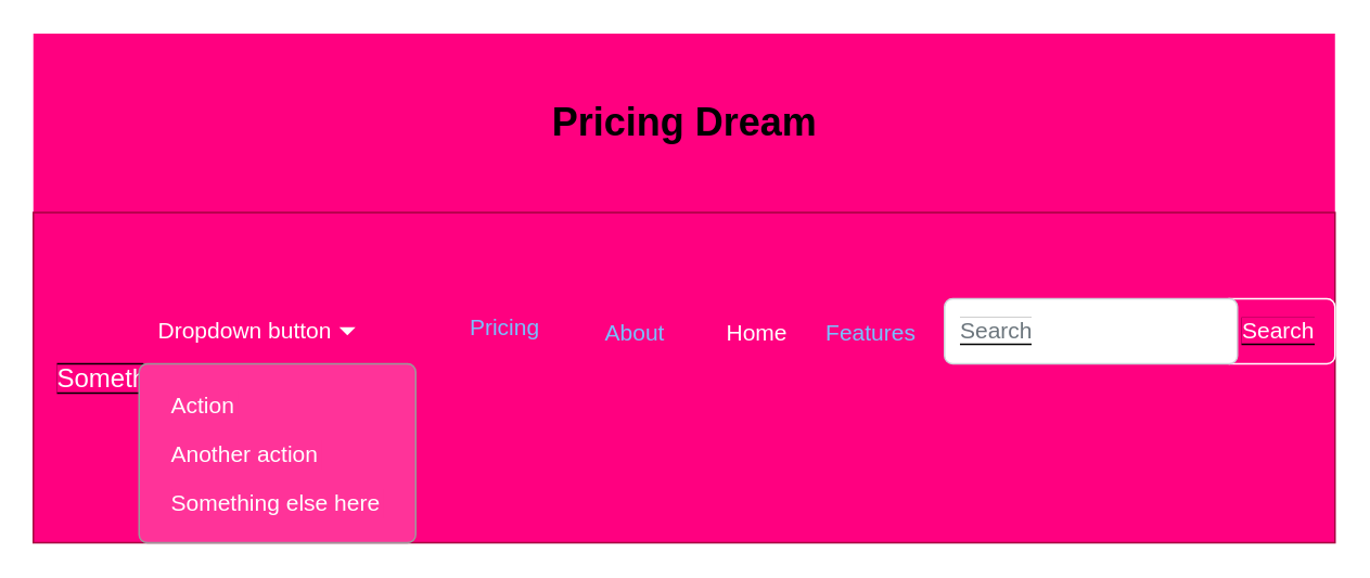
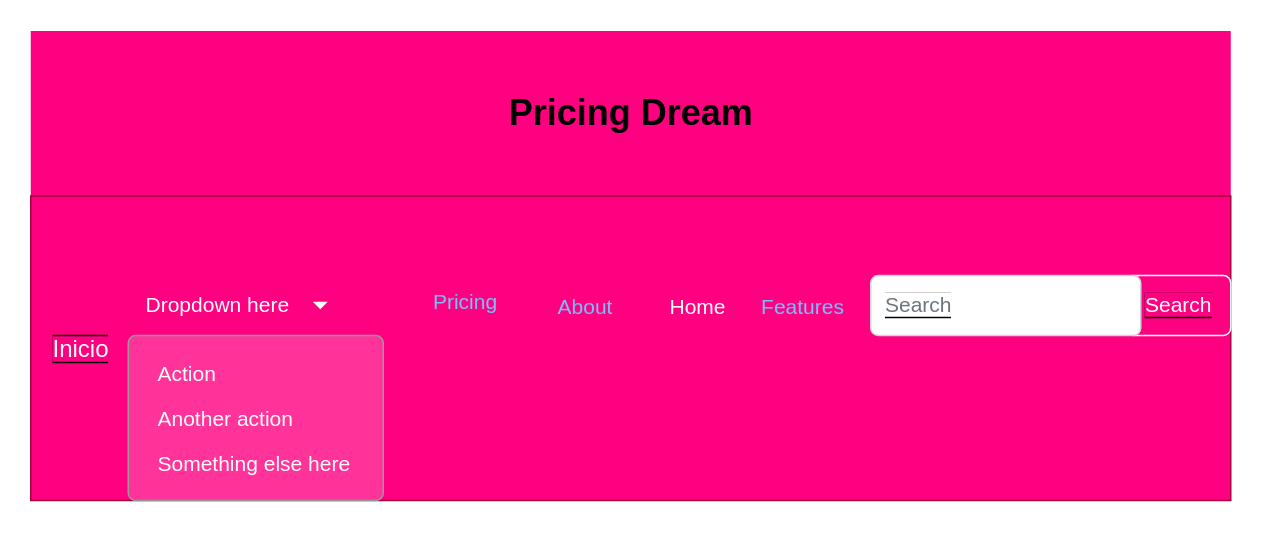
- <mxCell id="10" value="Dropdown button" style="html=1;shadow=0;dashed=0;shape=mxgraph.bootstrap.rrect;rSize=5;strokeColor=none;strokeWidth=1;fillColor=#FF0080;fontColor=#ffffff;whiteSpace=wrap;align=left;verticalAlign=middle;fontStyle=0;fontSize=14;spacingLeft=10;labelBackgroundColor=#FF0080;" vertex="1" parent="3"><mxGeometry x="65" y="53" width="140" height="40" as="geometry" /></mxCell>
+ <mxCell id="10" value="Dropdown here" style="html=1;shadow=0;dashed=0;shape=mxgraph.bootstrap.rrect;rSize=5;strokeColor=none;strokeWidth=1;fillColor=#FF0080;fontColor=#ffffff;whiteSpace=wrap;align=left;verticalAlign=middle;fontStyle=0;fontSize=14;spacingLeft=10;labelBackgroundColor=#FF0080;" vertex="1" parent="3"><mxGeometry x="65" y="53" width="140" height="40" as="geometry" /></mxCell>
- <mxCell id="3" value="&lt;font color=&quot;#FFFFFF&quot;&gt;&lt;span style=&quot;background-color: rgb(255, 0, 128);&quot;&gt;Something&lt;/span&gt;&lt;/font&gt;" style="html=1;shadow=0;dashed=0;fillColor=#FF0080;strokeColor=#A50040;fontSize=16;fontColor=#ffffff;align=left;spacing=15;labelBackgroundColor=#000000;" vertex="1" parent="1"><mxGeometry x="20" y="130" width="800" height="203" as="geometry" /></mxCell>
+ <mxCell id="3" value="&lt;font color=&quot;#FFFFFF&quot;&gt;&lt;span style=&quot;background-color: rgb(255, 0, 128);&quot;&gt;Inicio&lt;/span&gt;&lt;/font&gt;" style="html=1;shadow=0;dashed=0;fillColor=#FF0080;strokeColor=#A50040;fontSize=16;fontColor=#ffffff;align=left;spacing=15;labelBackgroundColor=#000000;" vertex="1" parent="1"><mxGeometry x="20" y="130" width="800" height="203" as="geometry" /></mxCell>
